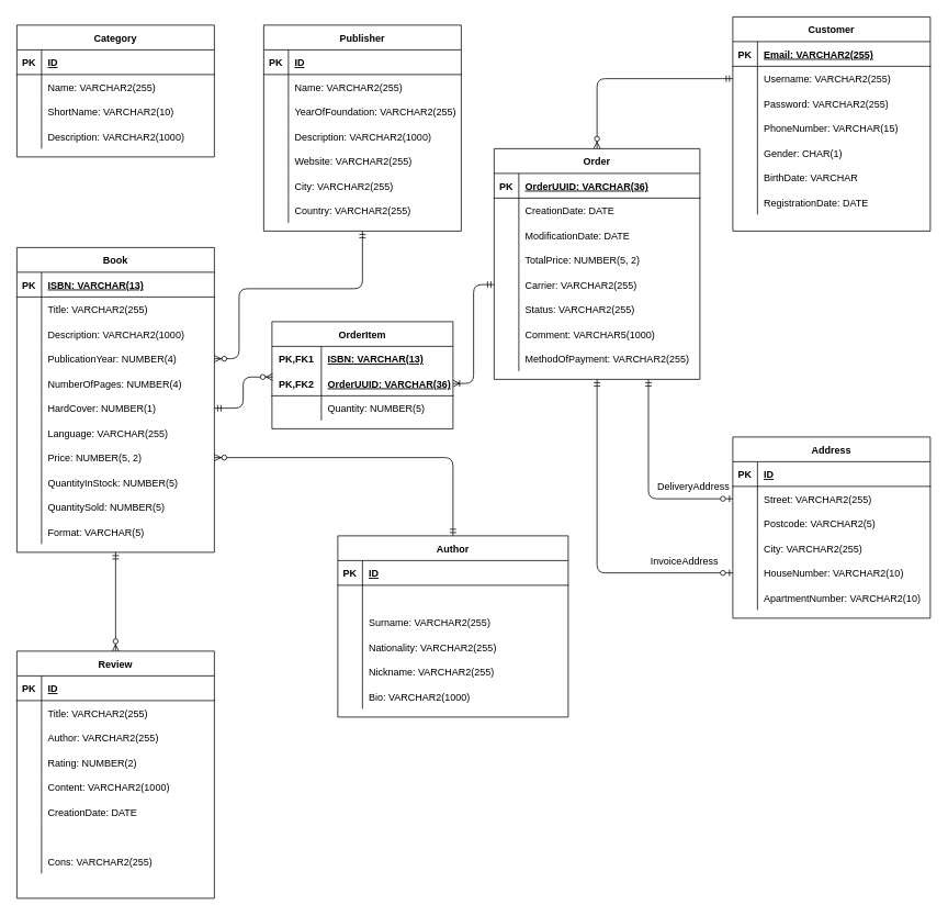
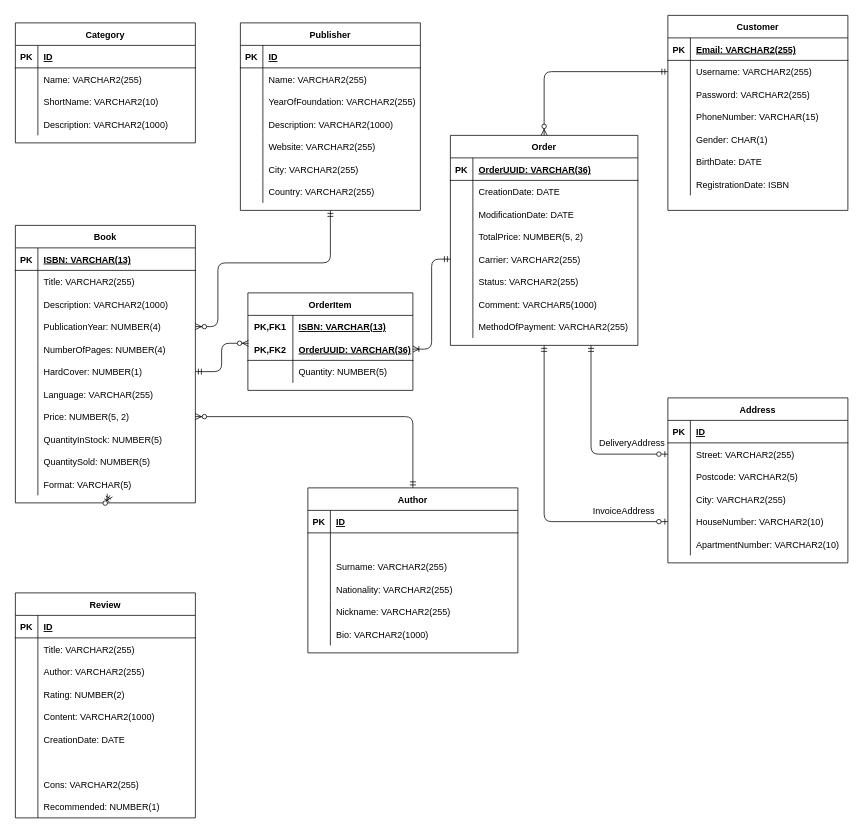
- <mxCell id="65" value="BirthDate: VARCHAR" style="shape=partialRectangle;connectable=0;fillColor=none;top=0;left=0;bottom=0;right=0;align=left;spacingLeft=6;overflow=hidden;" vertex="1" parent="63"><mxGeometry x="30" width="210" height="30" as="geometry" /></mxCell>
+ <mxCell id="65" value="BirthDate: DATE" style="shape=partialRectangle;connectable=0;fillColor=none;top=0;left=0;bottom=0;right=0;align=left;spacingLeft=6;overflow=hidden;" vertex="1" parent="63"><mxGeometry x="30" width="210" height="30" as="geometry" /></mxCell>
- <mxCell id="68" value="RegistrationDate: DATE" style="shape=partialRectangle;connectable=0;fillColor=none;top=0;left=0;bottom=0;right=0;align=left;spacingLeft=6;overflow=hidden;" vertex="1" parent="66"><mxGeometry x="30" width="210" height="30" as="geometry" /></mxCell>
+ <mxCell id="68" value="RegistrationDate: ISBN" style="shape=partialRectangle;connectable=0;fillColor=none;top=0;left=0;bottom=0;right=0;align=left;spacingLeft=6;overflow=hidden;" vertex="1" parent="66"><mxGeometry x="30" width="210" height="30" as="geometry" /></mxCell>
- <mxCell id="175" value="" style="fontSize=12;html=1;endArrow=ERzeroToMany;startArrow=ERmandOne;exitX=0.5;exitY=1;exitDx=0;exitDy=0;entryX=0.5;entryY=0;entryDx=0;entryDy=0;" edge="1" parent="1" source="69" target="148"><mxGeometry width="100" height="100" relative="1" as="geometry"><mxPoint x="190" y="760" as="sourcePoint" /><mxPoint x="290" y="660" as="targetPoint" /></mxGeometry></mxCell>
+ <mxCell id="175" value="" style="fontSize=12;html=1;endArrow=ERzeroToMany;startArrow=ERmandOne;exitX=0.5;exitY=1;exitDx=0;exitDy=0;" edge="1" parent="1" source="69" target="102"><mxGeometry width="100" height="100" relative="1" as="geometry"><mxPoint x="190" y="760" as="sourcePoint" /><mxPoint x="290" y="660" as="targetPoint" /></mxGeometry></mxCell>
+ <mxCell id="174" value="Recommended: NUMBER(1)" style="shape=partialRectangle;connectable=0;fillColor=none;top=0;left=0;bottom=0;right=0;align=left;spacingLeft=6;overflow=hidden;" vertex="1" parent="172"><mxGeometry x="30" width="210" height="30" as="geometry" /></mxCell>
